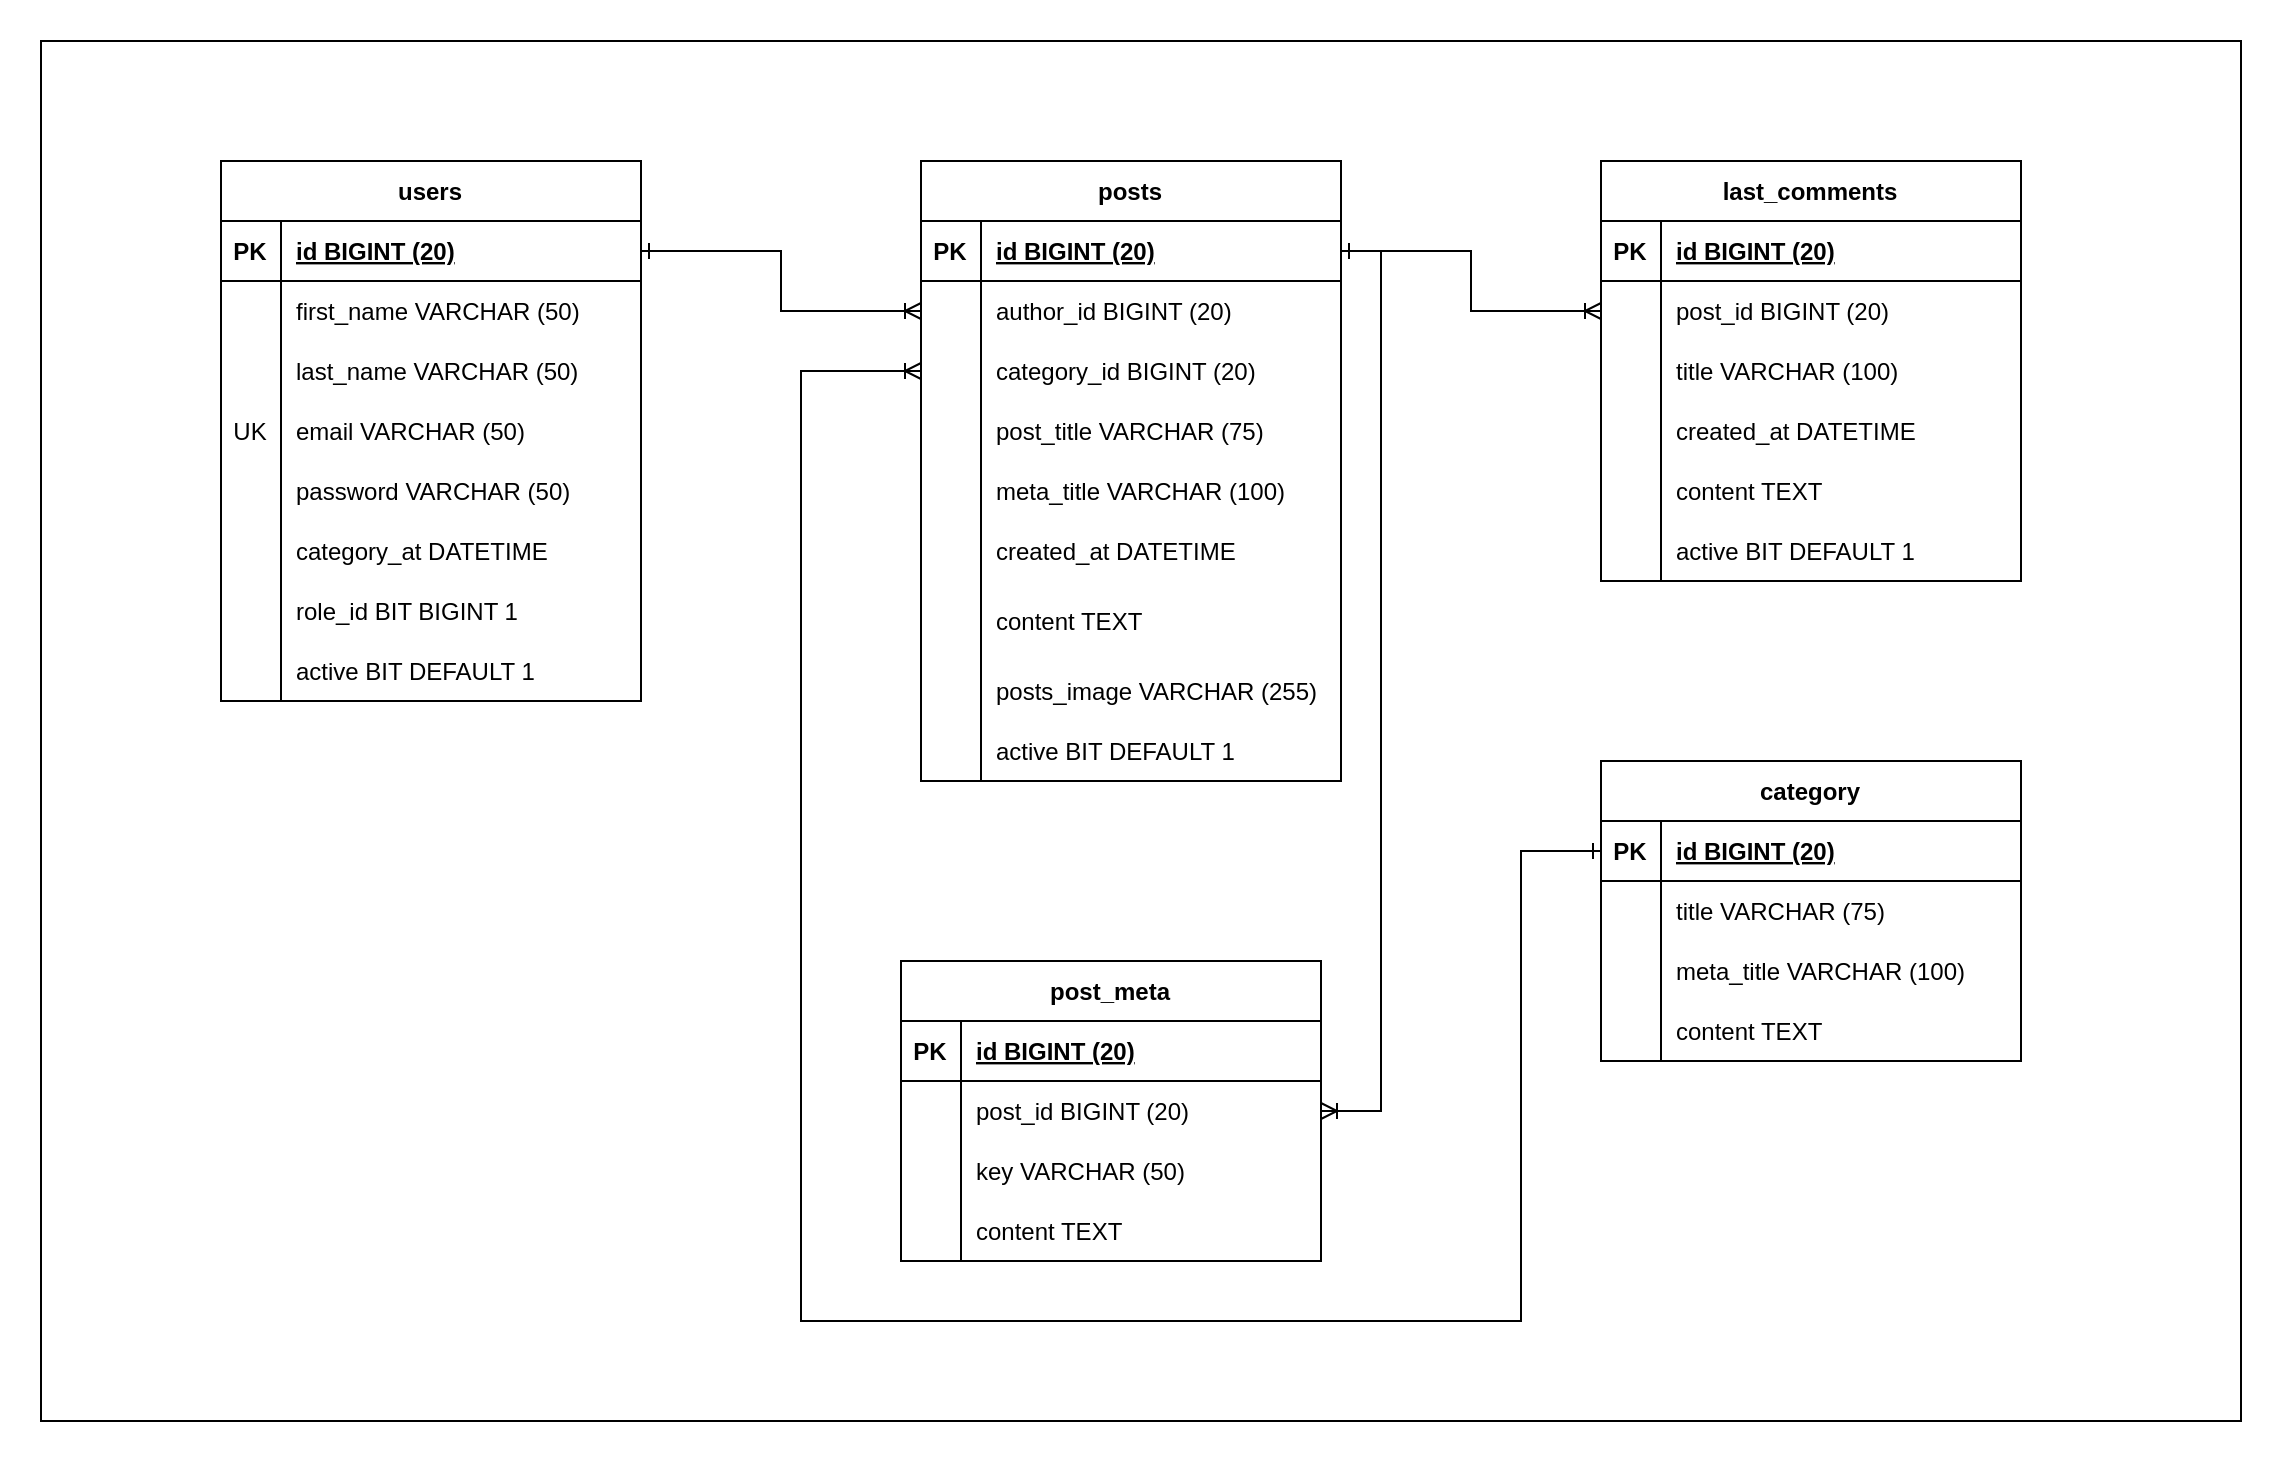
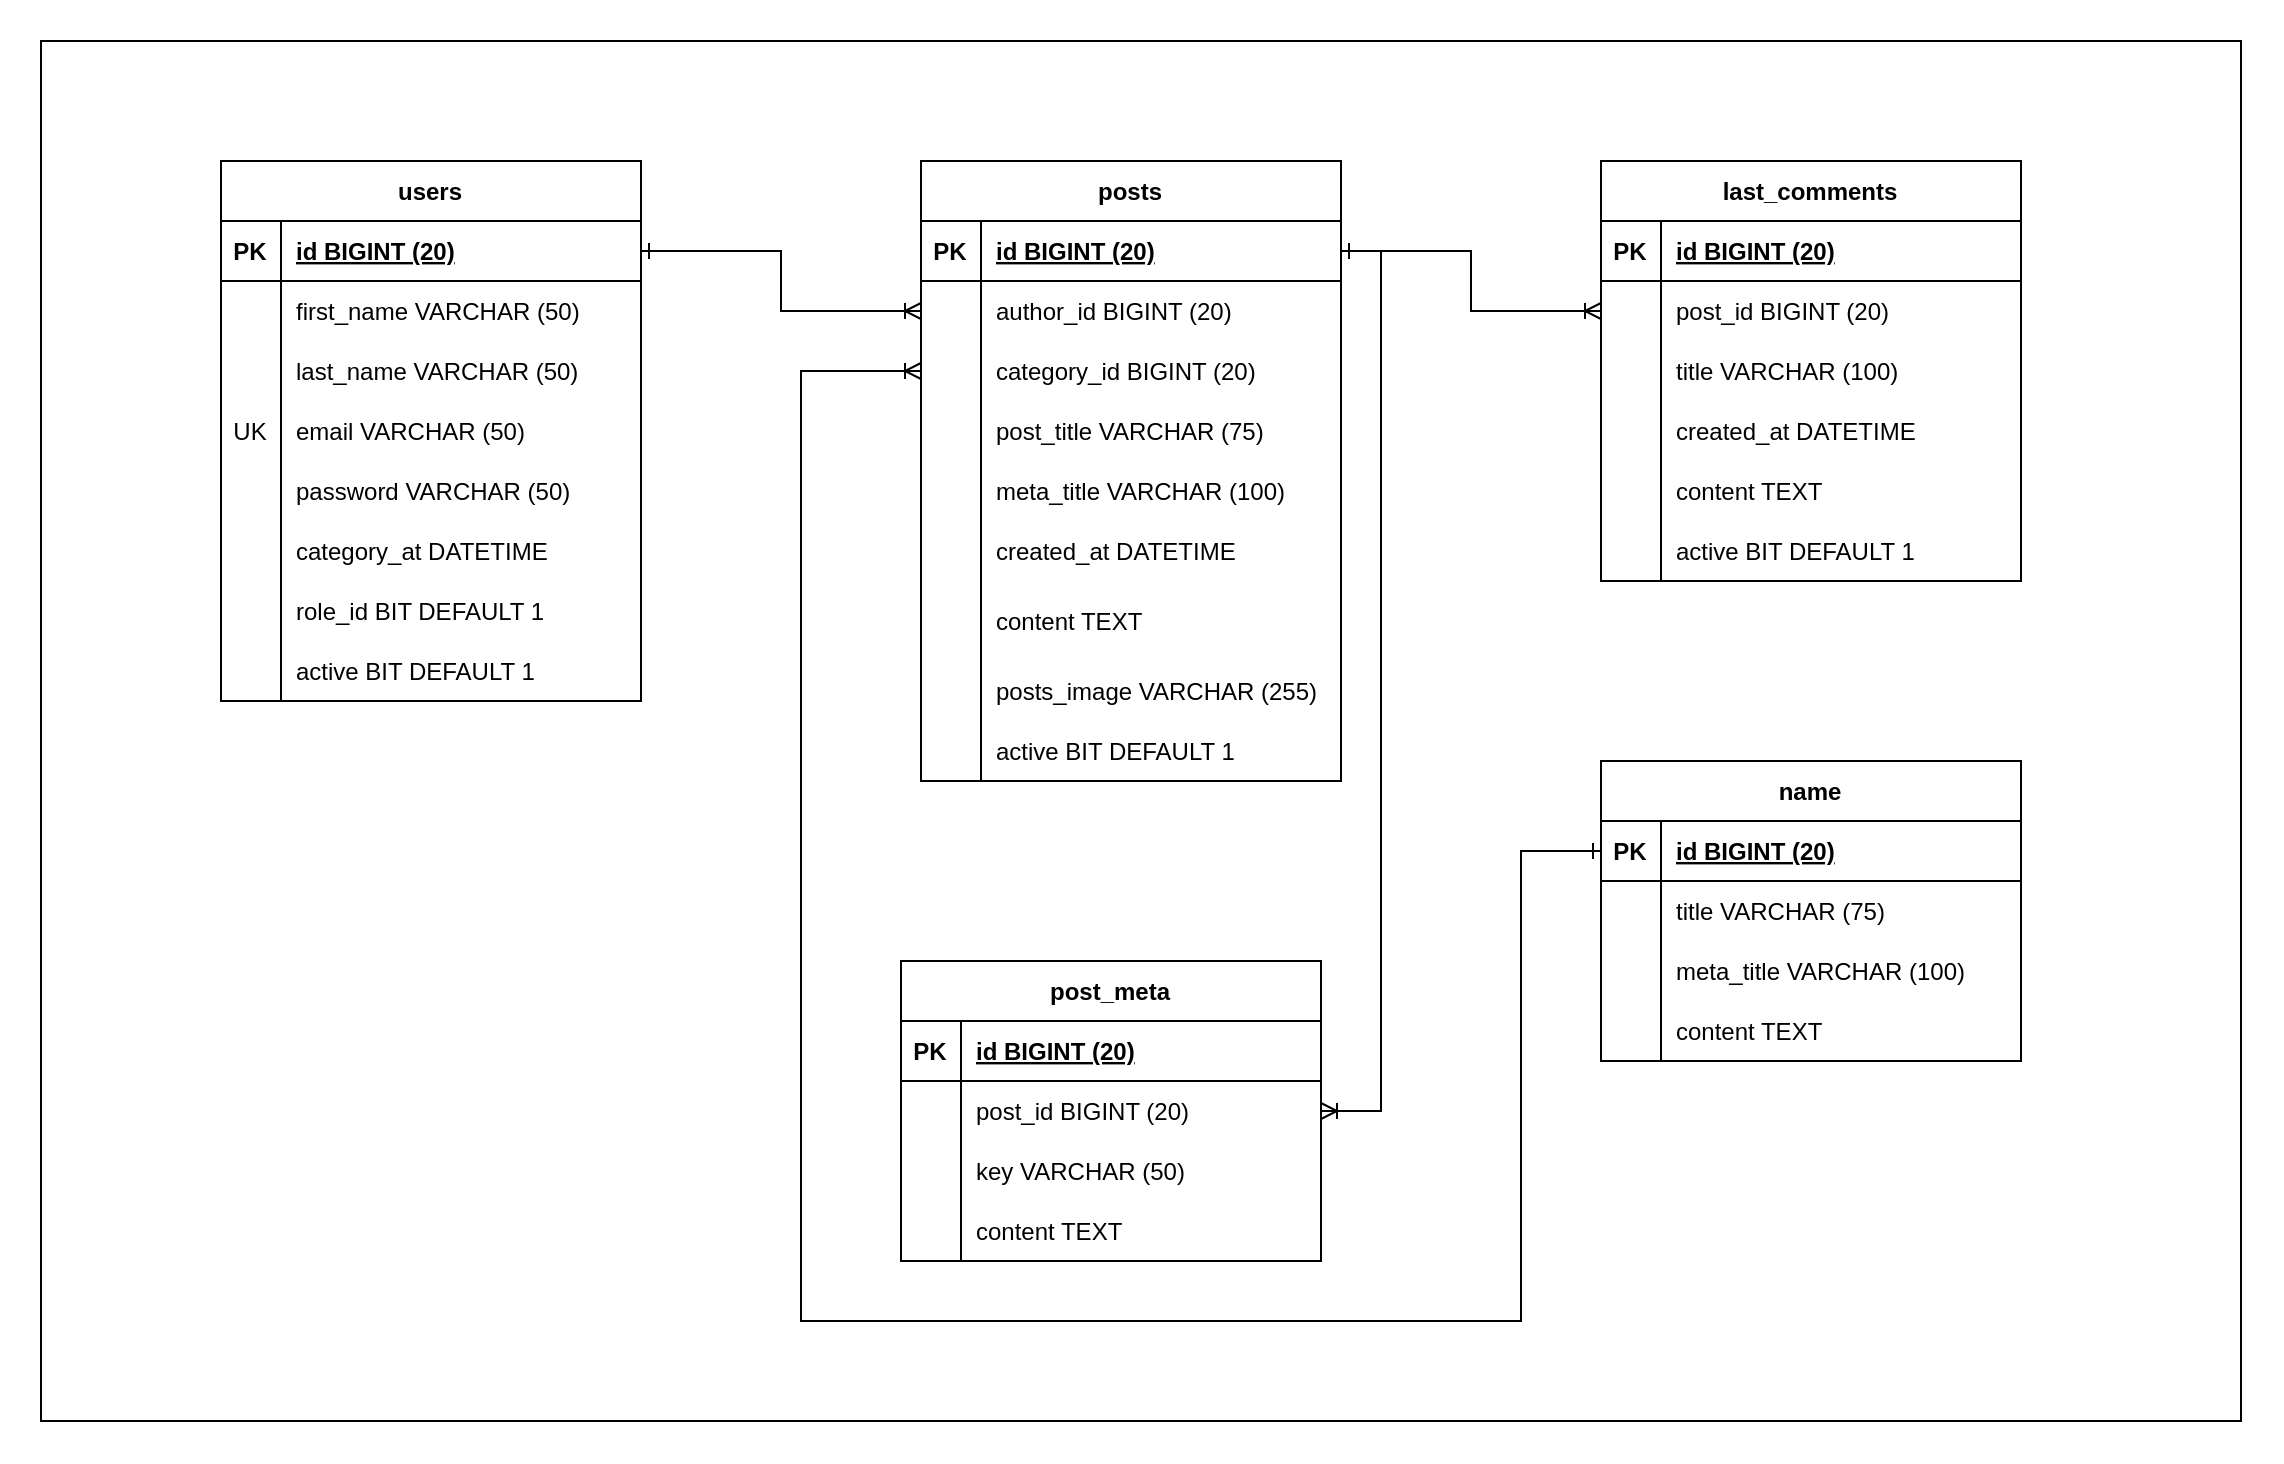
- <mxCell id="24" value="role_id BIT BIGINT 1" style="shape=partialRectangle;connectable=0;fillColor=none;top=0;left=0;bottom=0;right=0;align=left;spacingLeft=6;overflow=hidden;" vertex="1" parent="22"><mxGeometry x="30" width="180" height="30" as="geometry"><mxRectangle width="180" height="30" as="alternateBounds" /></mxGeometry></mxCell>
+ <mxCell id="24" value="role_id BIT DEFAULT 1" style="shape=partialRectangle;connectable=0;fillColor=none;top=0;left=0;bottom=0;right=0;align=left;spacingLeft=6;overflow=hidden;" vertex="1" parent="22"><mxGeometry x="30" width="180" height="30" as="geometry"><mxRectangle width="180" height="30" as="alternateBounds" /></mxGeometry></mxCell>
- <mxCell id="88" value="category" style="shape=table;startSize=30;container=1;collapsible=1;childLayout=tableLayout;fixedRows=1;rowLines=0;fontStyle=1;align=center;resizeLast=1;" vertex="1" parent="1"><mxGeometry x="800" y="380" width="210" height="150" as="geometry" /></mxCell>
+ <mxCell id="88" value="name" style="shape=table;startSize=30;container=1;collapsible=1;childLayout=tableLayout;fixedRows=1;rowLines=0;fontStyle=1;align=center;resizeLast=1;" vertex="1" parent="1"><mxGeometry x="800" y="380" width="210" height="150" as="geometry" /></mxCell>
